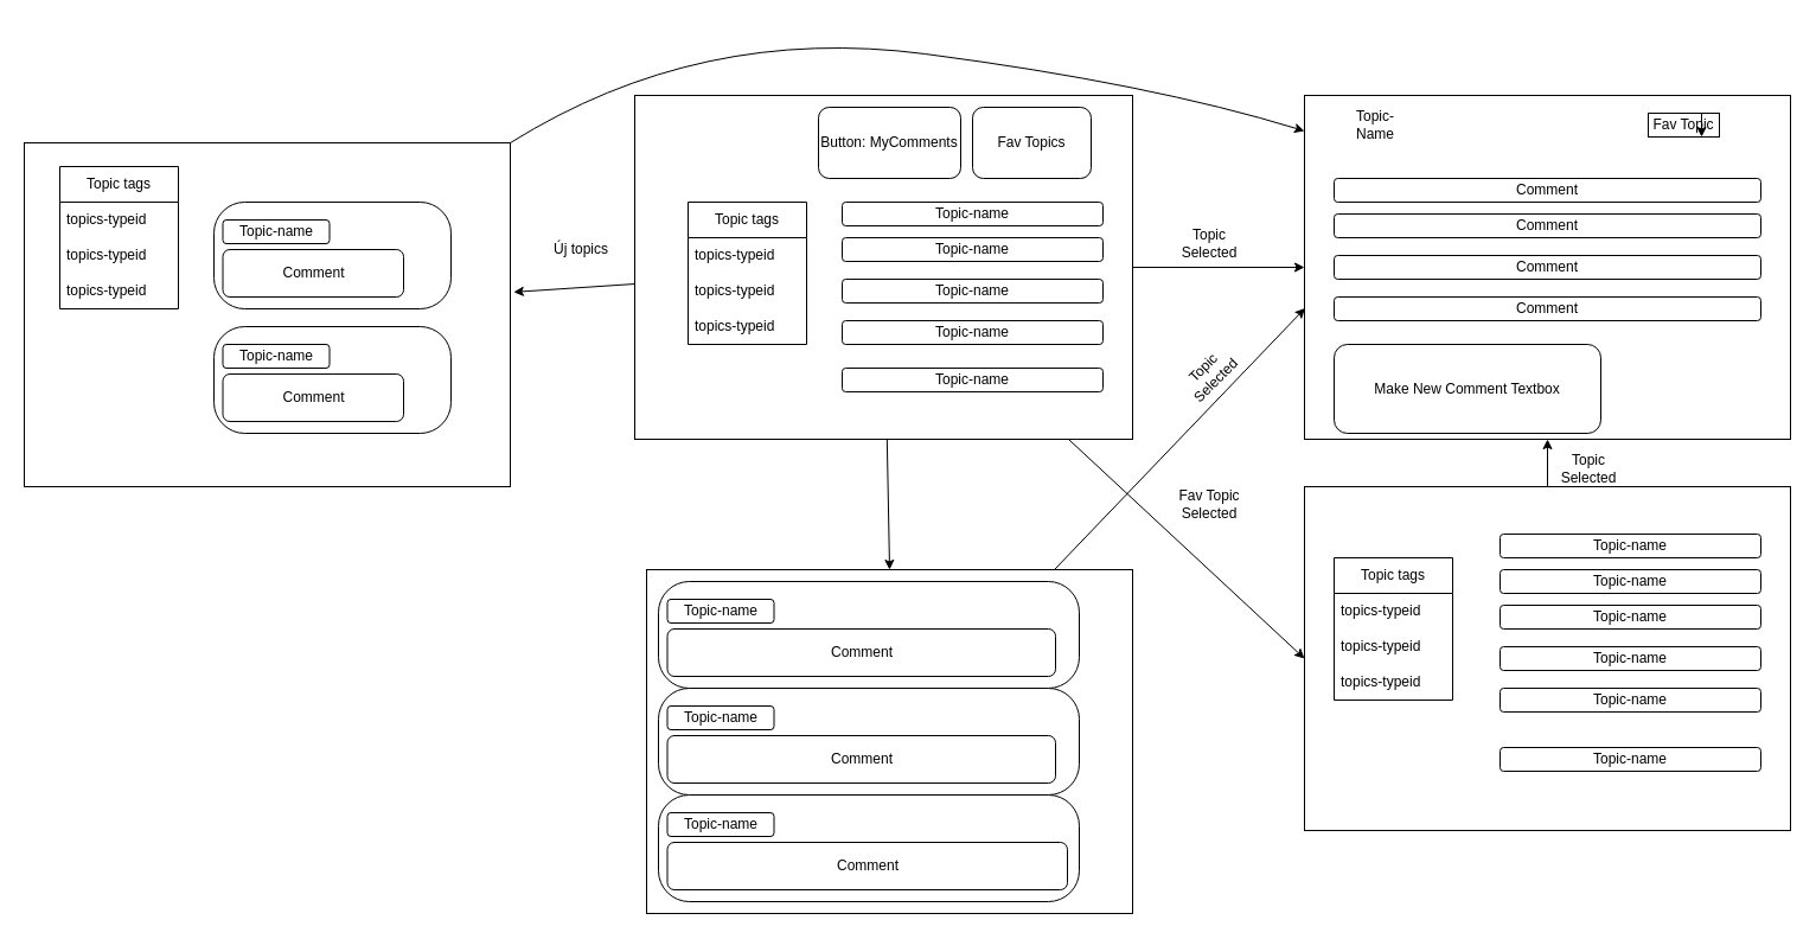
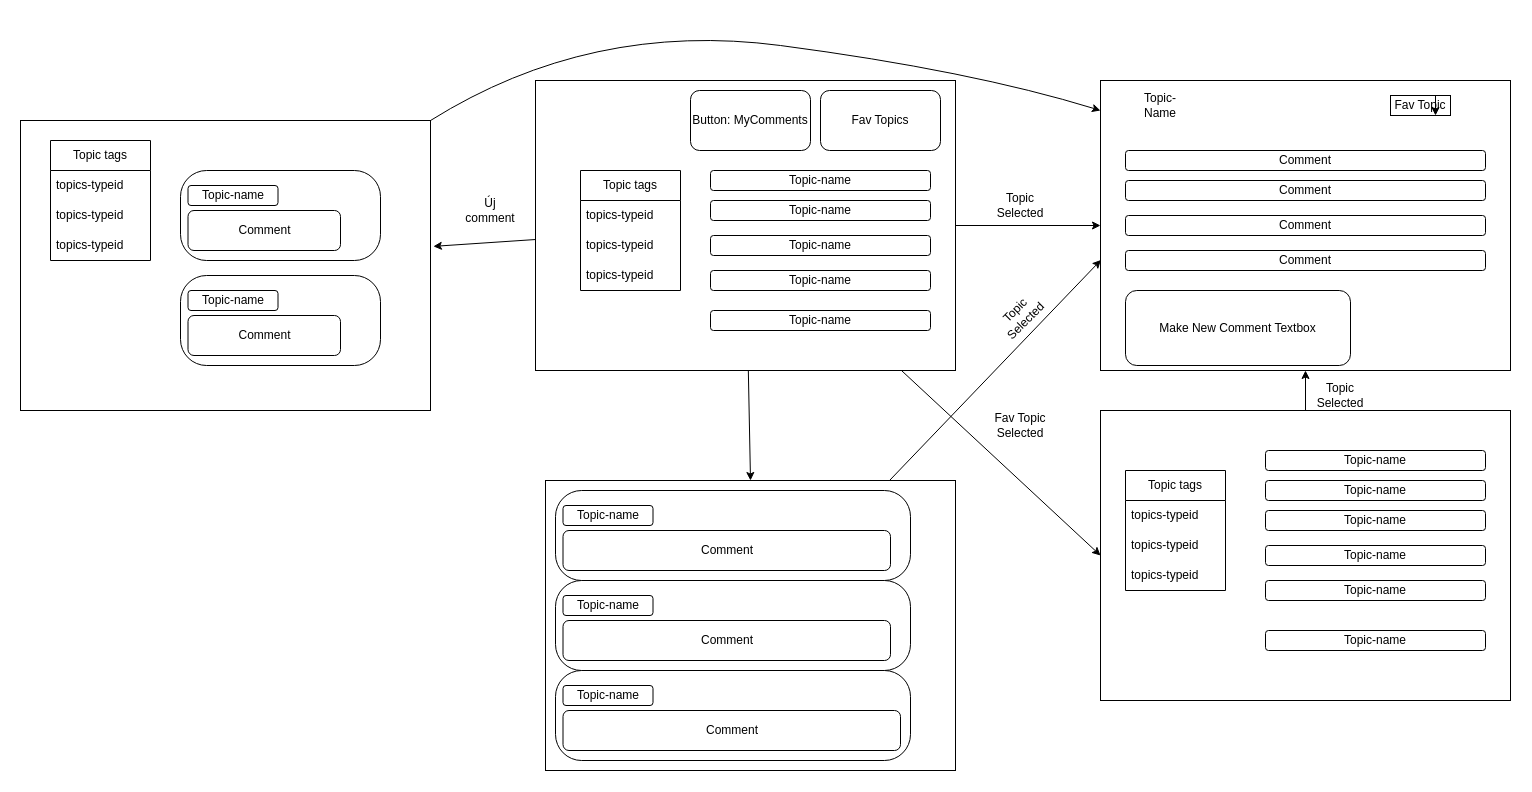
- <mxCell id="25" value="Fav Topics" style="rounded=1;whiteSpace=wrap;html=1;" vertex="1" parent="1"><mxGeometry x="820" y="90" width="100" height="60" as="geometry" /></mxCell>
+ <mxCell id="25" value="Fav Topics" style="rounded=1;whiteSpace=wrap;html=1;" vertex="1" parent="1"><mxGeometry x="820" y="90" width="120" height="60" as="geometry" /></mxCell>
- <mxCell id="59" value="Új topics&lt;br&gt;" style="text;html=1;strokeColor=none;fillColor=none;align=center;verticalAlign=middle;whiteSpace=wrap;rounded=0;" vertex="1" parent="1"><mxGeometry x="460" y="195" width="60" height="30" as="geometry" /></mxCell>
+ <mxCell id="59" value="Új comment&lt;br&gt;" style="text;html=1;strokeColor=none;fillColor=none;align=center;verticalAlign=middle;whiteSpace=wrap;rounded=0;" vertex="1" parent="1"><mxGeometry x="460" y="195" width="60" height="30" as="geometry" /></mxCell>
